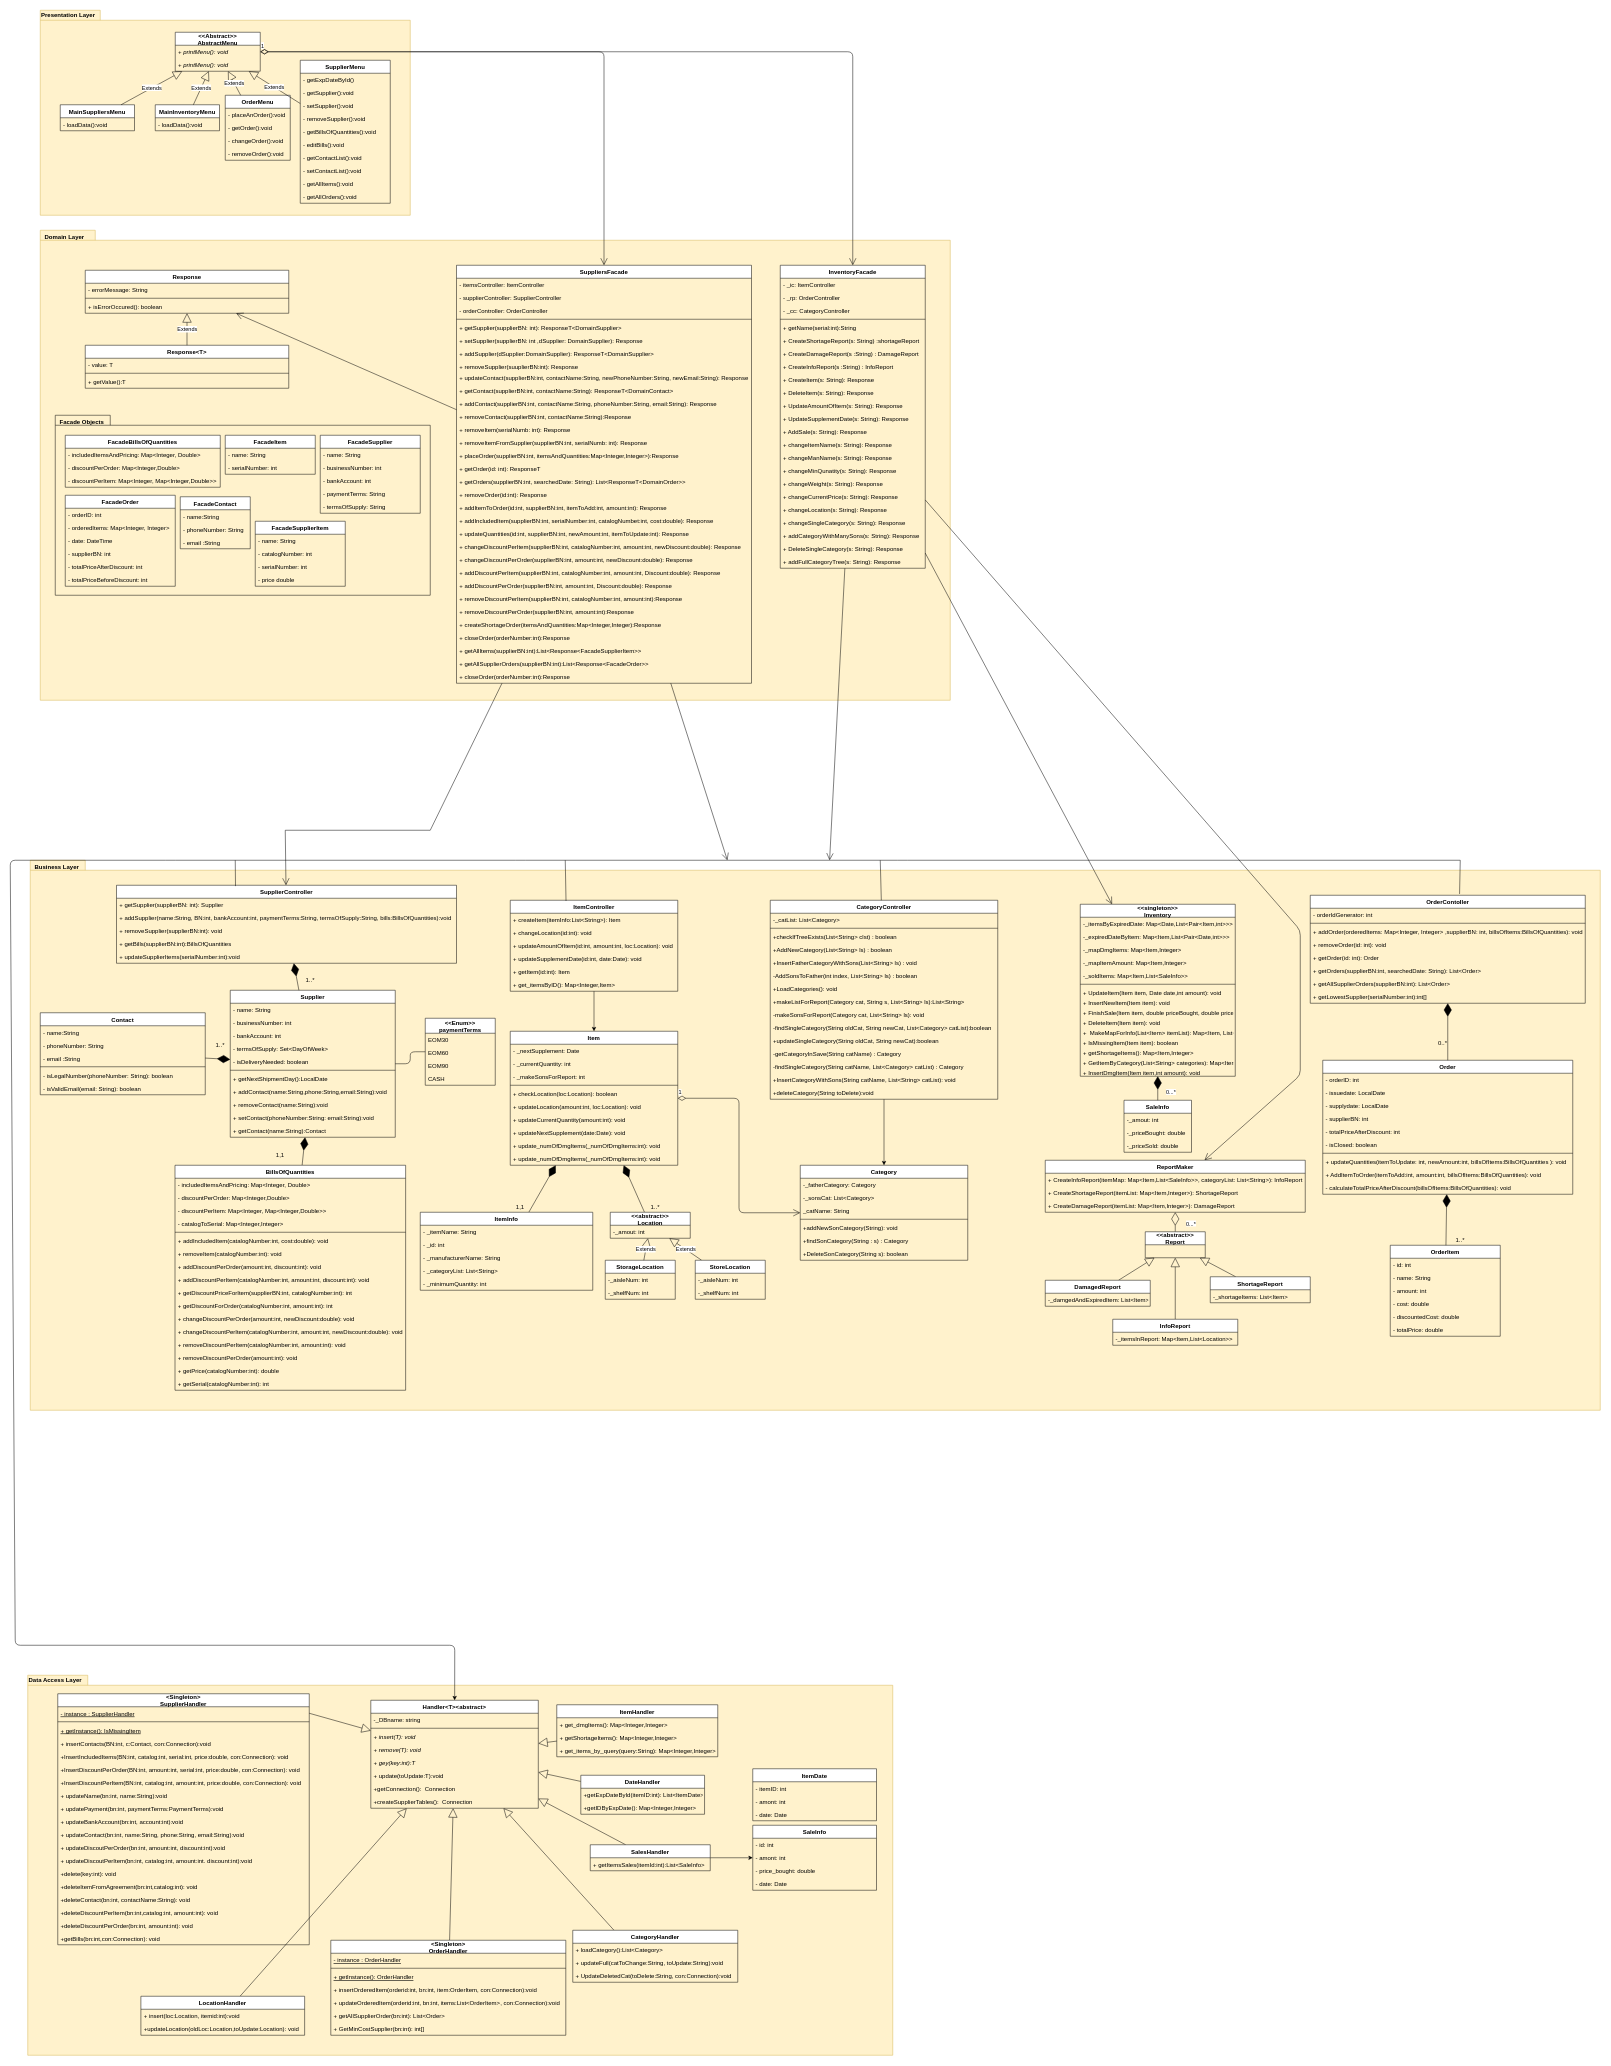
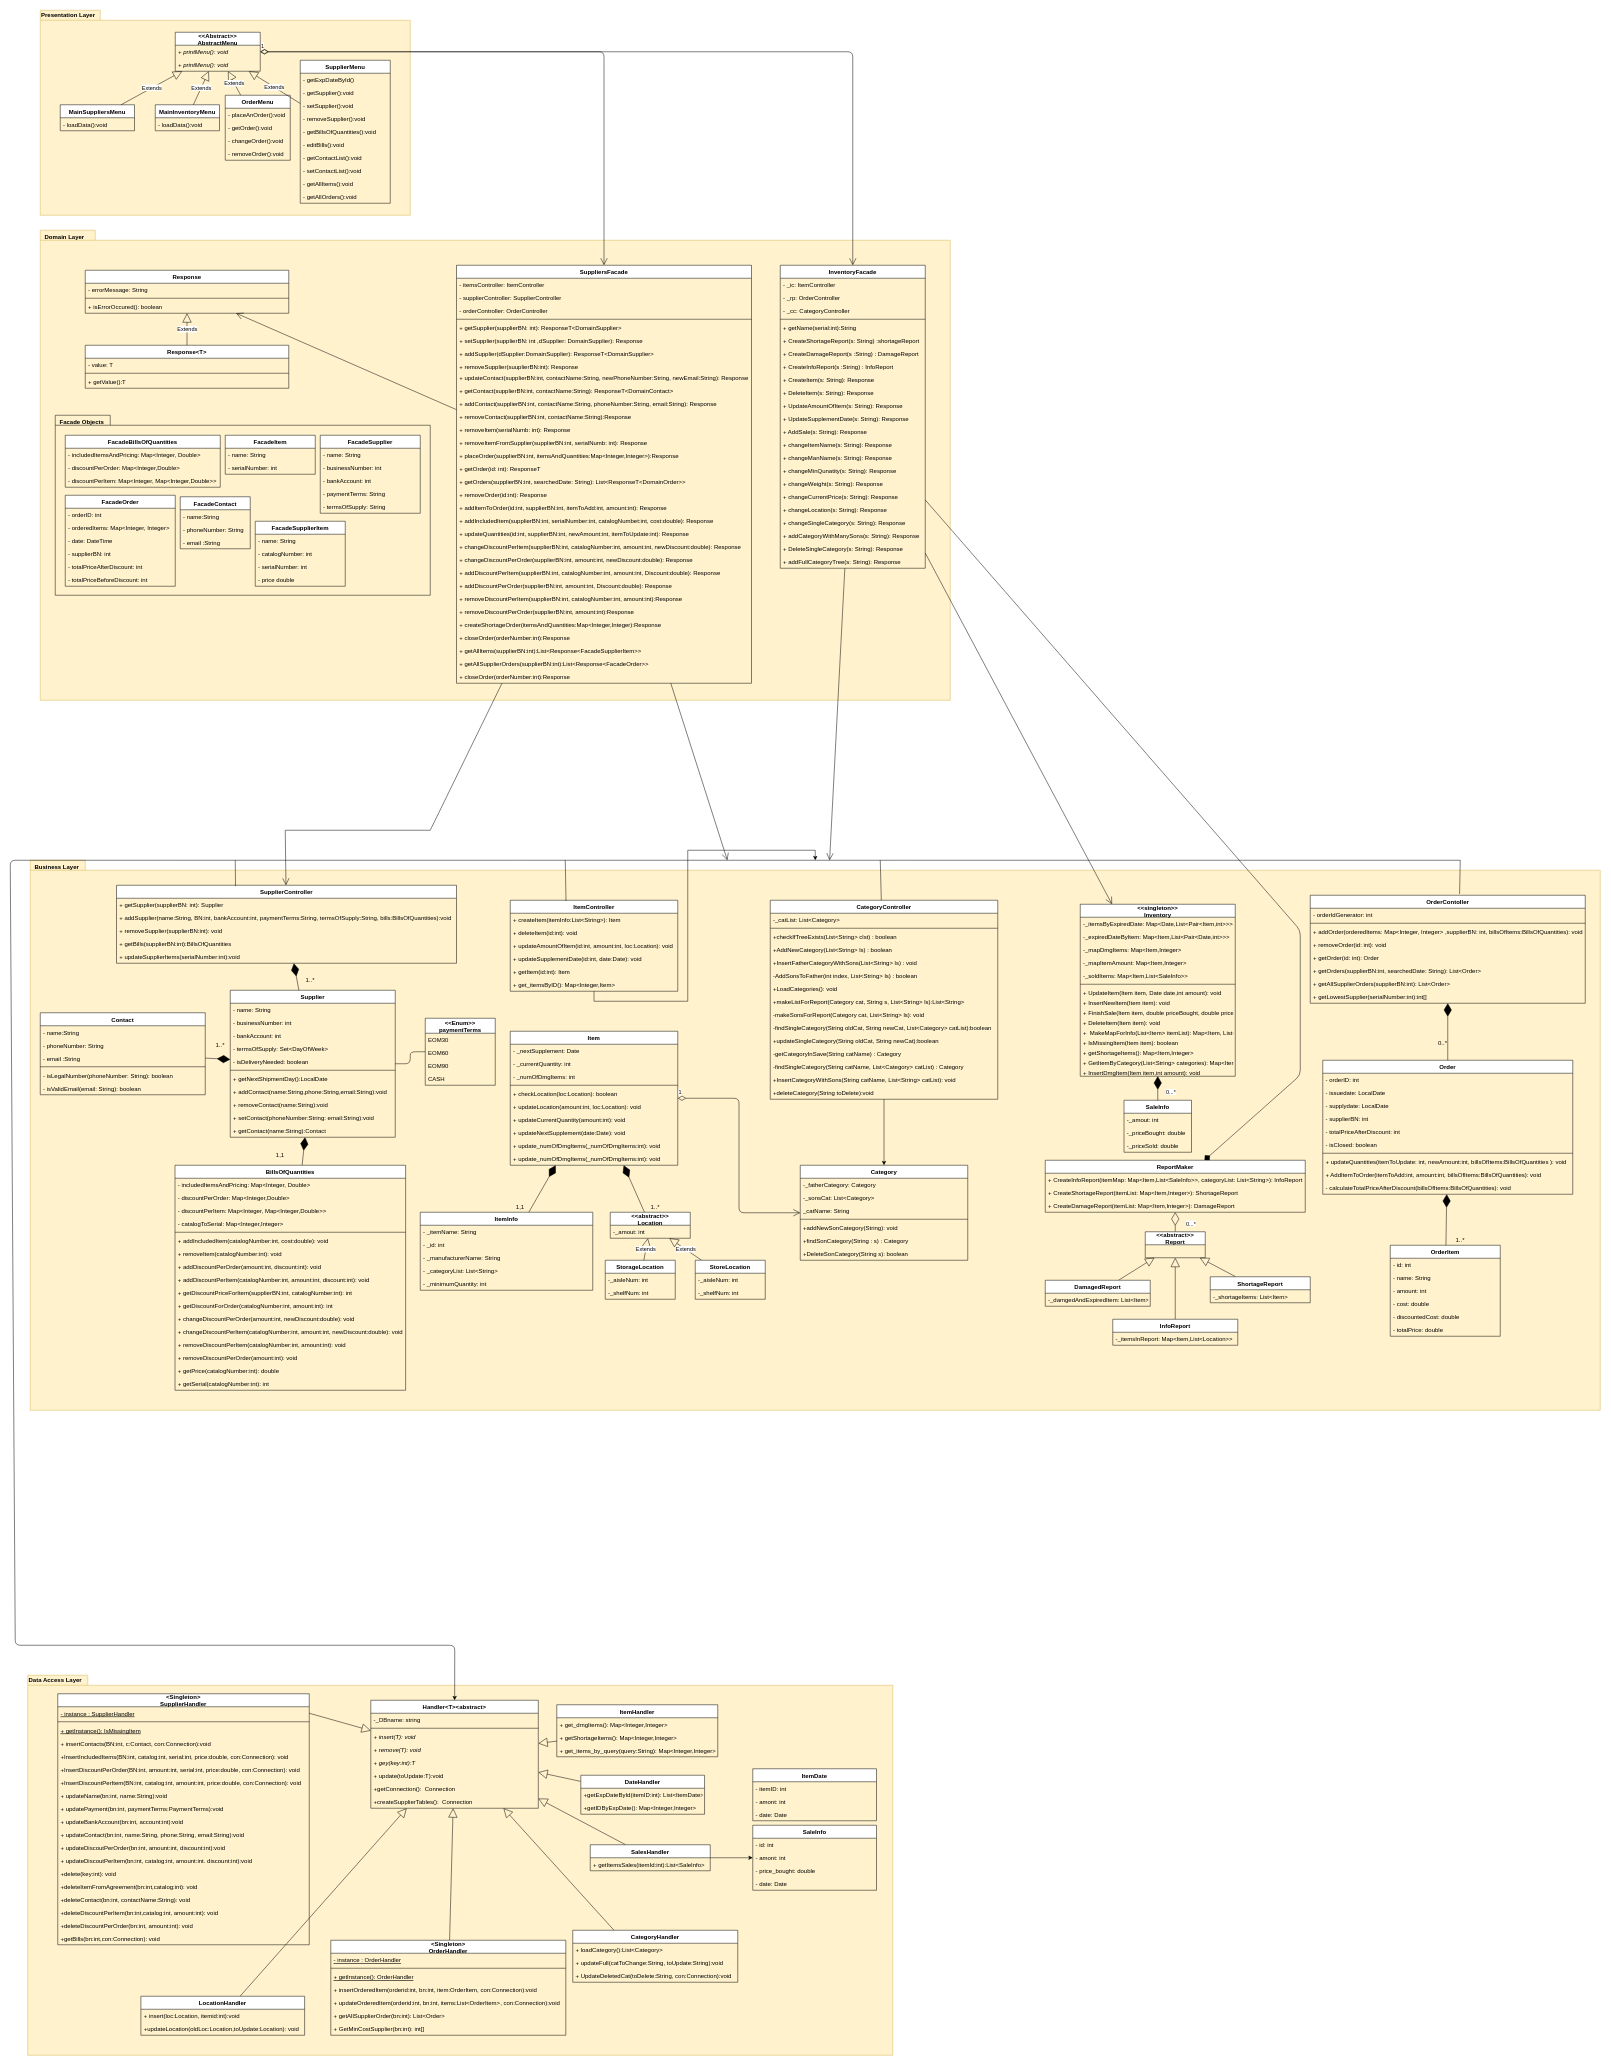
- <mxCell id="266" value="+ changeLocation(id:int): void" style="text;strokeColor=none;fillColor=none;align=left;verticalAlign=top;spacingLeft=4;spacingRight=4;overflow=hidden;rotatable=0;points=[[0,0.5],[1,0.5]];portConstraint=eastwest;" parent="264" vertex="1"><mxGeometry y="52" width="335" height="26" as="geometry" /></mxCell>
+ <mxCell id="266" value="+ deleteItem(id:int): void" style="text;strokeColor=none;fillColor=none;align=left;verticalAlign=top;spacingLeft=4;spacingRight=4;overflow=hidden;rotatable=0;points=[[0,0.5],[1,0.5]];portConstraint=eastwest;" parent="264" vertex="1"><mxGeometry y="52" width="335" height="26" as="geometry" /></mxCell>
- <mxCell id="224" value="" style="edgeStyle=orthogonalEdgeStyle;rounded=0;orthogonalLoop=1;jettySize=auto;html=1;" parent="1" source="264" target="271" edge="1"><mxGeometry relative="1" as="geometry" /></mxCell>
+ <mxCell id="224" value="" style="edgeStyle=orthogonalEdgeStyle;rounded=0;orthogonalLoop=1;jettySize=auto;html=1;" parent="1" source="264" target="2" edge="1"><mxGeometry relative="1" as="geometry" /></mxCell>
- <mxCell id="274" value="- _makeSonsForReport: int" style="text;strokeColor=none;fillColor=none;align=left;verticalAlign=top;spacingLeft=4;spacingRight=4;overflow=hidden;rotatable=0;points=[[0,0.5],[1,0.5]];portConstraint=eastwest;" parent="271" vertex="1"><mxGeometry y="78" width="335" height="26" as="geometry" /></mxCell>
+ <mxCell id="274" value="- _numOfDmgItems: int" style="text;strokeColor=none;fillColor=none;align=left;verticalAlign=top;spacingLeft=4;spacingRight=4;overflow=hidden;rotatable=0;points=[[0,0.5],[1,0.5]];portConstraint=eastwest;" parent="271" vertex="1"><mxGeometry y="78" width="335" height="26" as="geometry" /></mxCell>
- <mxCell id="258" value="" style="endArrow=open;endFill=1;endSize=12;html=1;" parent="1" source="113" target="295" edge="1"><mxGeometry width="160" relative="1" as="geometry"><mxPoint x="2315" y="2175" as="sourcePoint" /><mxPoint x="2370.63" y="2085.338" as="targetPoint" /><Array as="points"><mxPoint x="2600" y="1860" /><mxPoint x="2600" y="2150" /></Array></mxGeometry></mxCell>
+ <mxCell id="258" value="" style="endArrow=diamond;endFill=1;endSize=12;html=1;" parent="1" source="113" target="295" edge="1"><mxGeometry width="160" relative="1" as="geometry"><mxPoint x="2315" y="2175" as="sourcePoint" /><mxPoint x="2370.63" y="2085.338" as="targetPoint" /><Array as="points"><mxPoint x="2600" y="1860" /><mxPoint x="2600" y="2150" /></Array></mxGeometry></mxCell>
